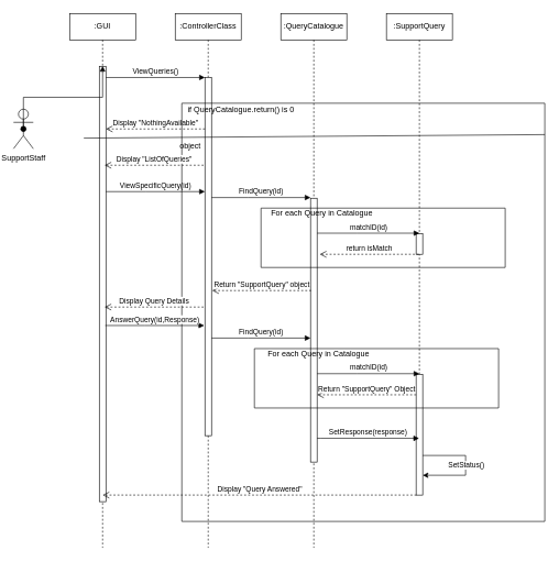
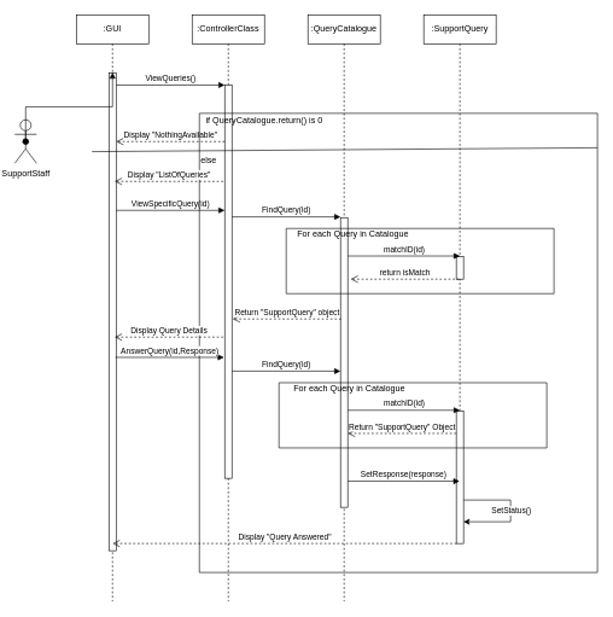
- <mxCell id="16" value="object" style="text;html=1;whiteSpace=wrap;strokeColor=none;fillColor=none;align=center;verticalAlign=middle;rounded=0;" vertex="1" parent="15"><mxGeometry x="-17" y="50" width="60" height="30" as="geometry" /></mxCell>
+ <mxCell id="16" value="else" style="text;html=1;whiteSpace=wrap;strokeColor=none;fillColor=none;align=center;verticalAlign=middle;rounded=0;" vertex="1" parent="15"><mxGeometry x="-17" y="50" width="60" height="30" as="geometry" /></mxCell>
